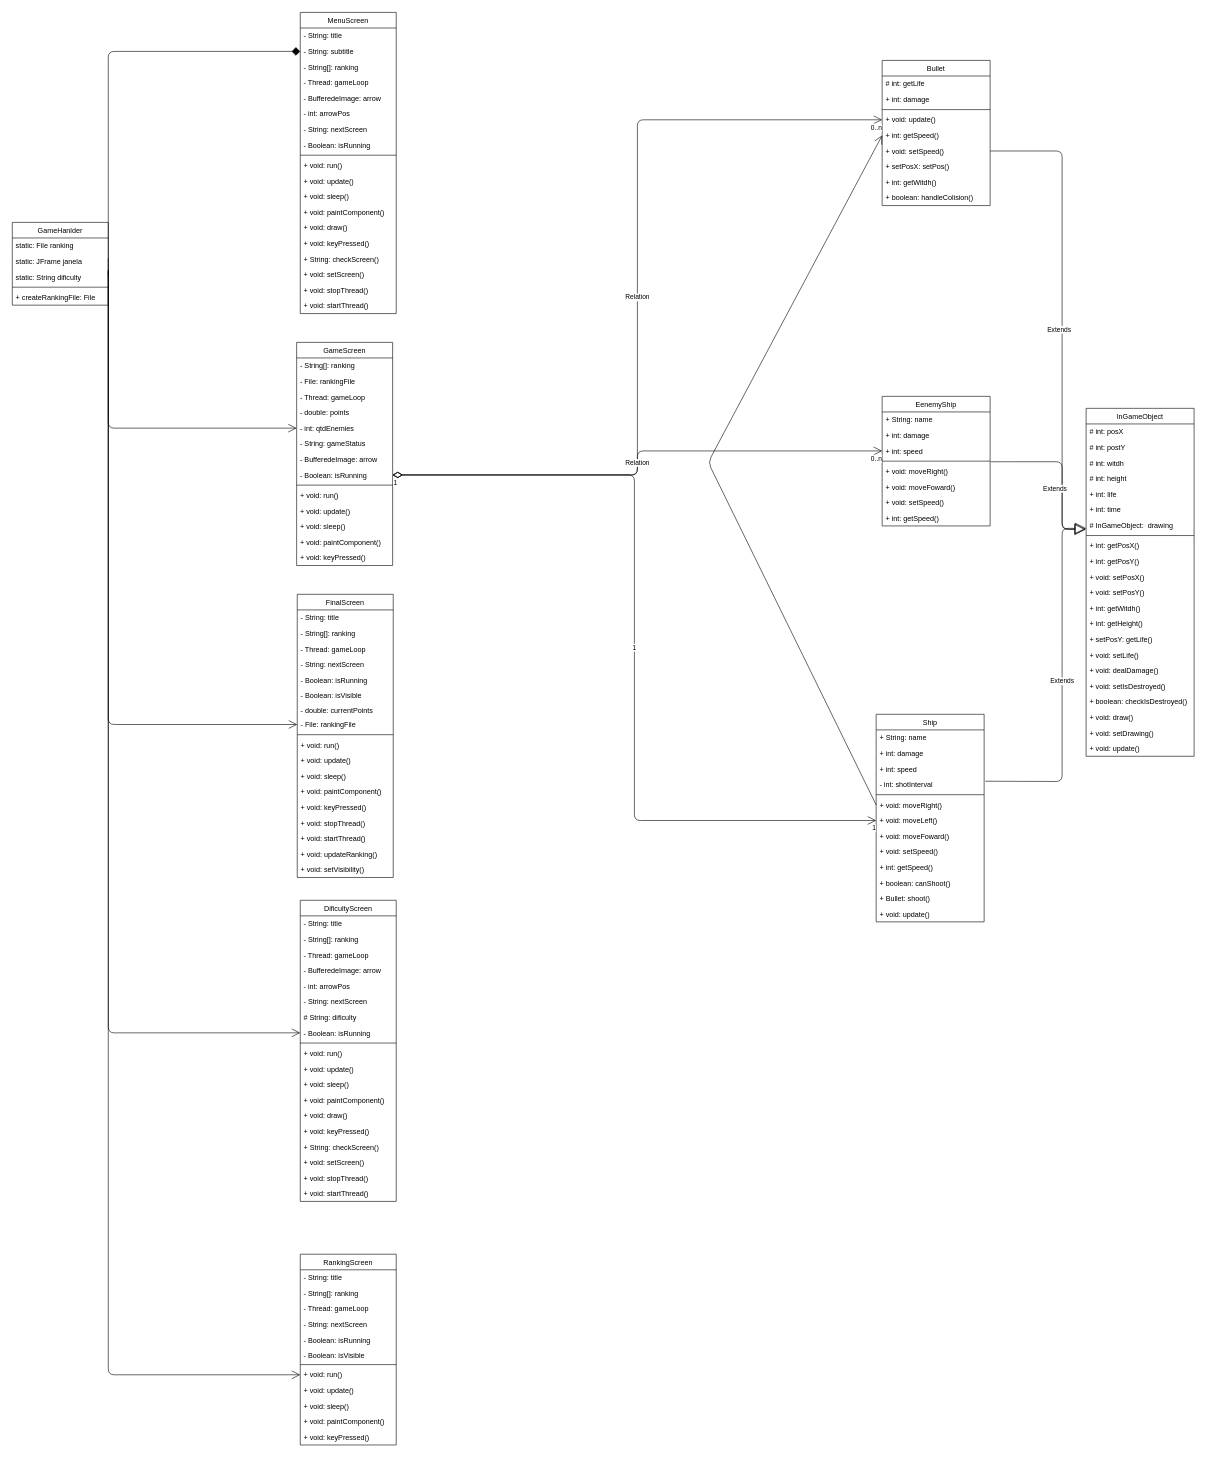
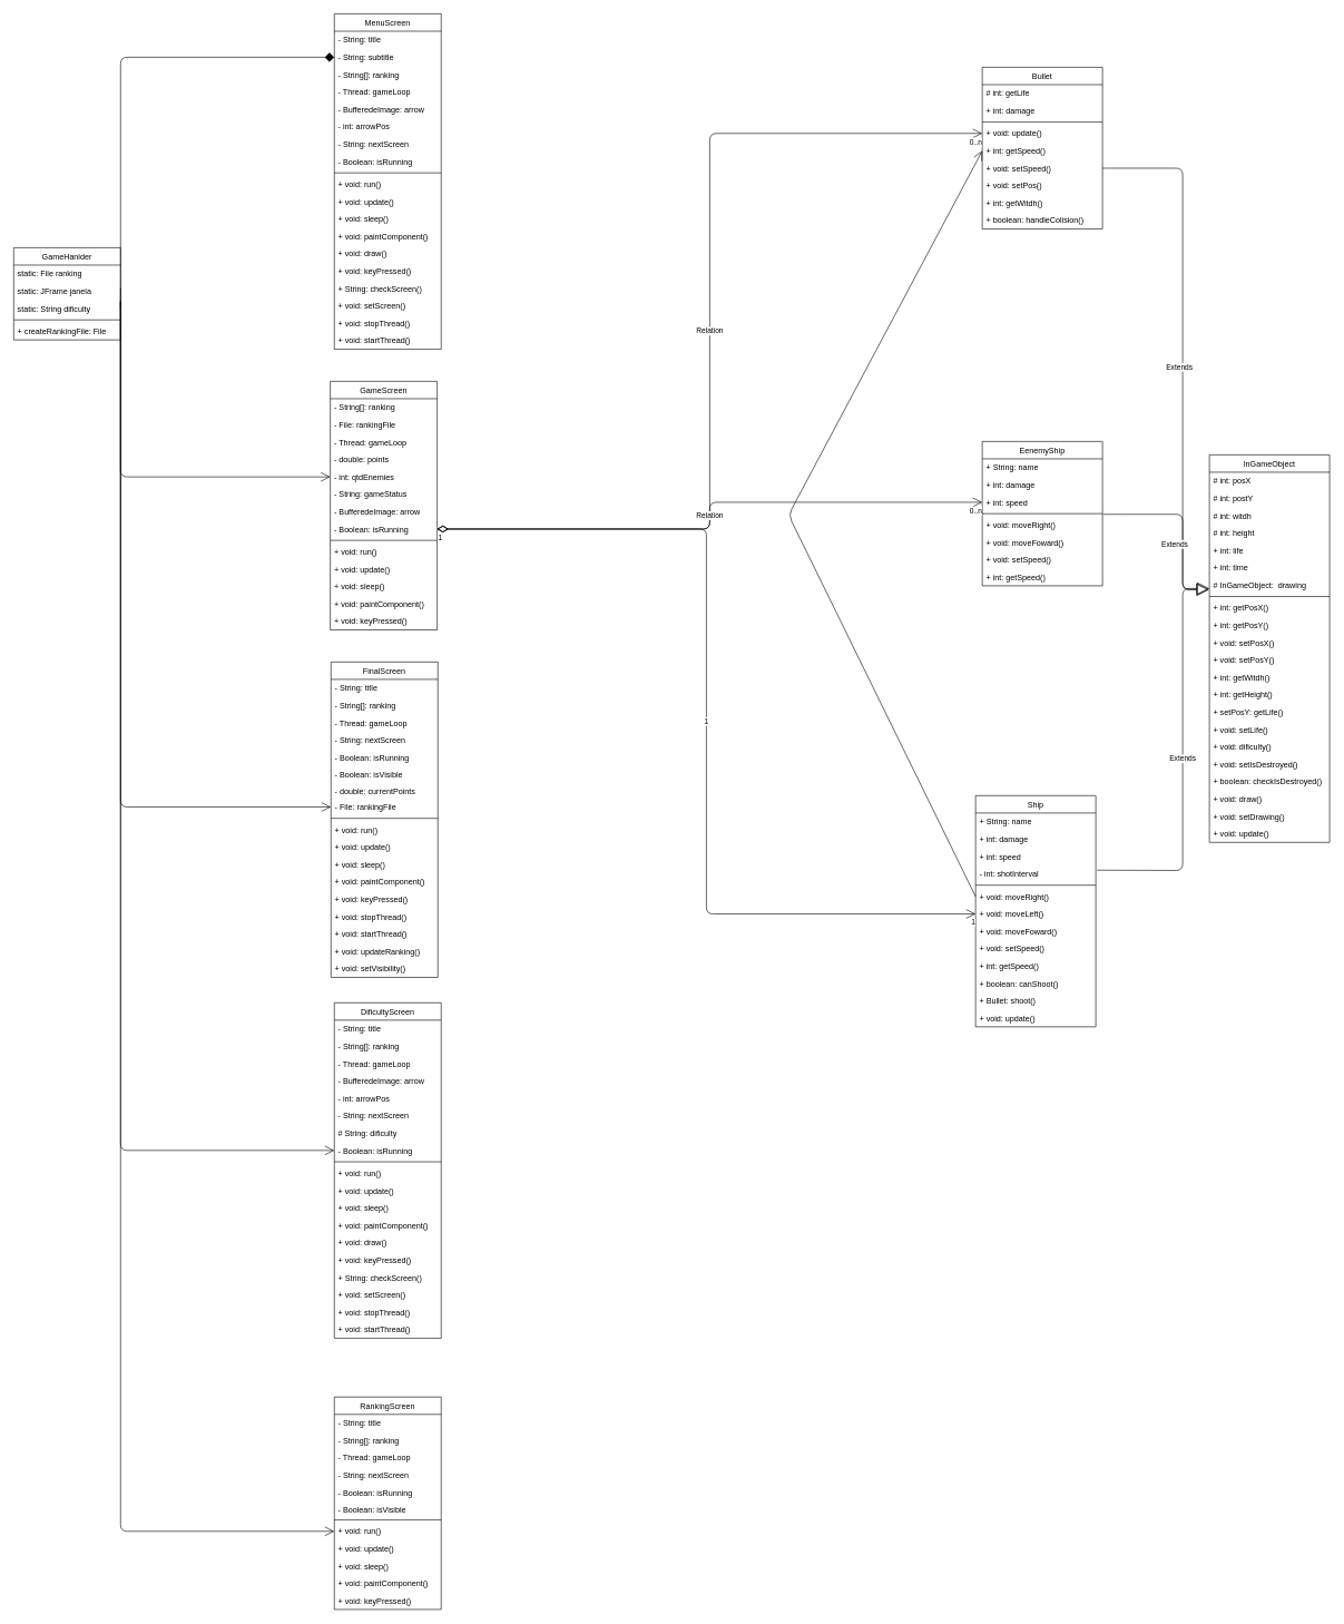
- <mxCell id="130" value="+ setPosX: setPos()" style="text;strokeColor=none;fillColor=none;align=left;verticalAlign=top;spacingLeft=4;spacingRight=4;overflow=hidden;rotatable=0;points=[[0,0.5],[1,0.5]];portConstraint=eastwest;" vertex="1" parent="123"><mxGeometry y="164" width="180" height="26" as="geometry" /></mxCell>
+ <mxCell id="130" value="+ void: setPos()" style="text;strokeColor=none;fillColor=none;align=left;verticalAlign=top;spacingLeft=4;spacingRight=4;overflow=hidden;rotatable=0;points=[[0,0.5],[1,0.5]];portConstraint=eastwest;" vertex="1" parent="123"><mxGeometry y="164" width="180" height="26" as="geometry" /></mxCell>
- <mxCell id="117" value="+ void: dealDamage()" style="text;strokeColor=none;fillColor=none;align=left;verticalAlign=top;spacingLeft=4;spacingRight=4;overflow=hidden;rotatable=0;points=[[0,0.5],[1,0.5]];portConstraint=eastwest;" vertex="1" parent="100"><mxGeometry y="424" width="180" height="26" as="geometry" /></mxCell>
+ <mxCell id="117" value="+ void: dificulty()" style="text;strokeColor=none;fillColor=none;align=left;verticalAlign=top;spacingLeft=4;spacingRight=4;overflow=hidden;rotatable=0;points=[[0,0.5],[1,0.5]];portConstraint=eastwest;" vertex="1" parent="100"><mxGeometry y="424" width="180" height="26" as="geometry" /></mxCell>
